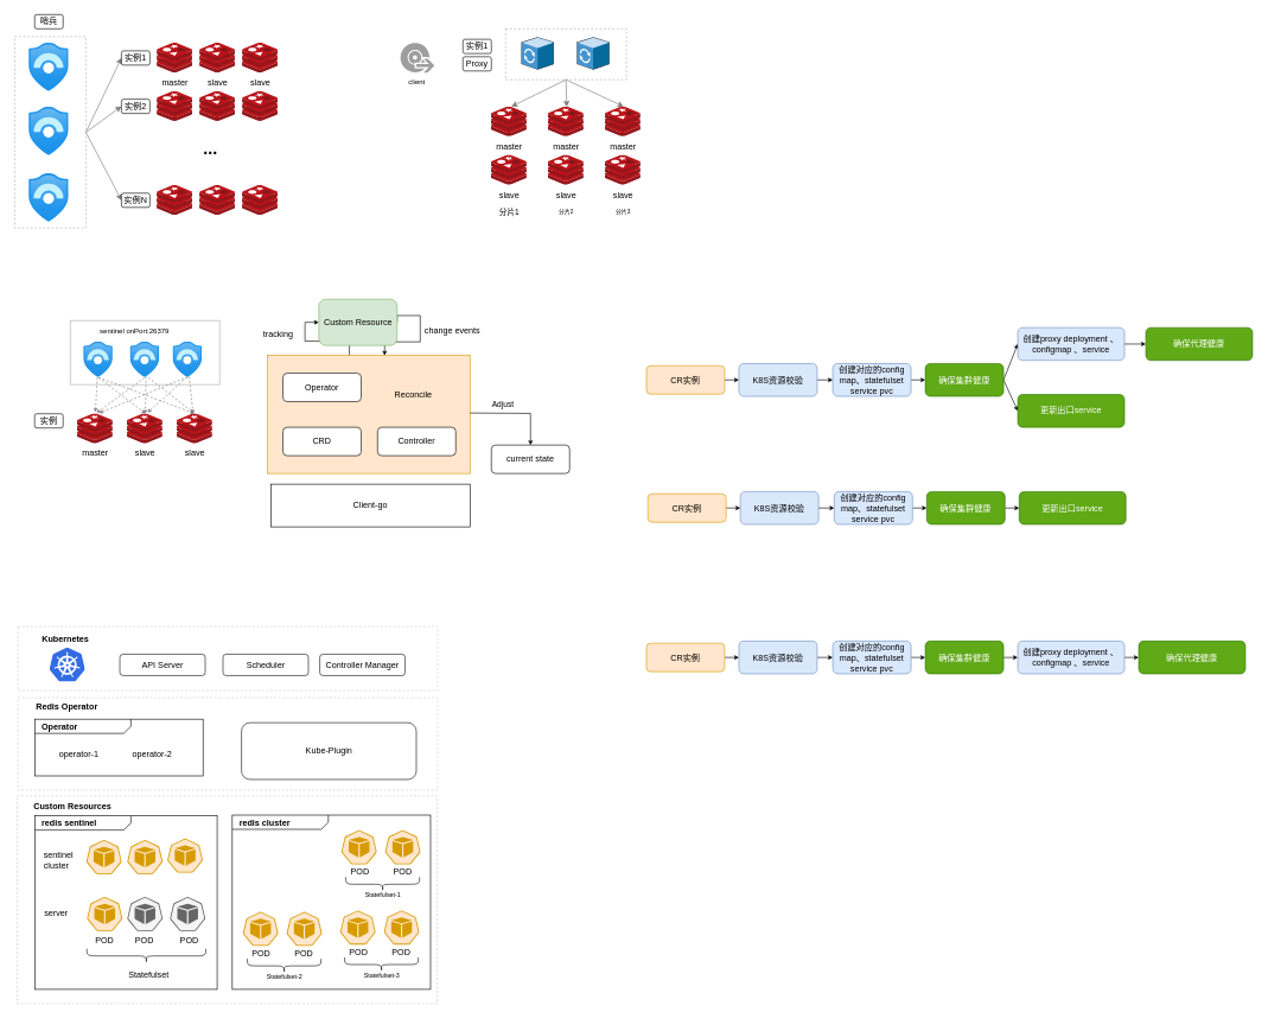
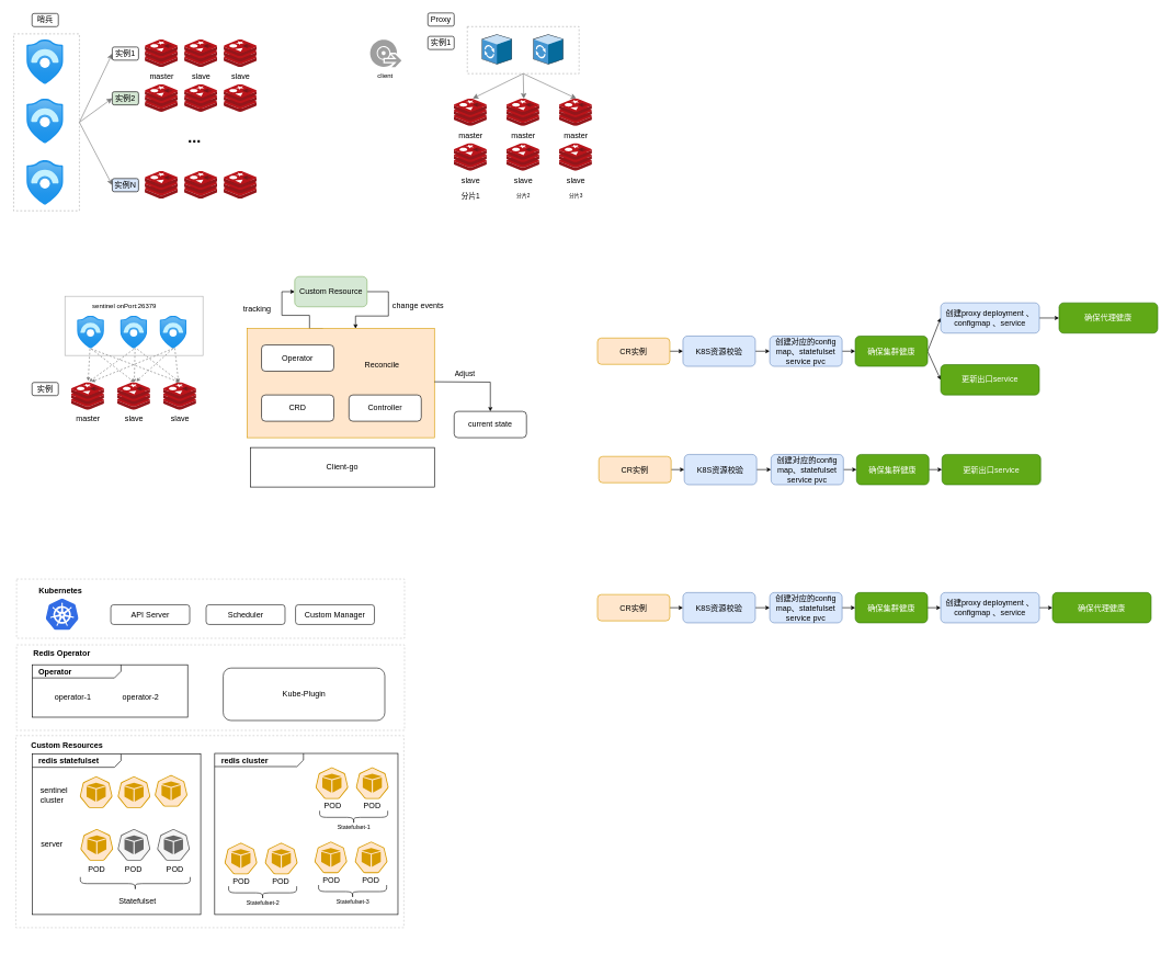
- <mxCell id="37" value="Proxy" style="rounded=1;whiteSpace=wrap;html=1;" parent="1" vertex="1"><mxGeometry x="650" y="79.25" width="40" height="20" as="geometry" /></mxCell>
+ <mxCell id="37" value="Proxy" style="rounded=1;whiteSpace=wrap;html=1;" parent="1" vertex="1"><mxGeometry x="650" y="19.25" width="40" height="20" as="geometry" /></mxCell>
- <mxCell id="23" value="实例2" style="rounded=1;whiteSpace=wrap;html=1;" parent="1" vertex="1"><mxGeometry x="170" y="139" width="40" height="20" as="geometry" /></mxCell>
+ <mxCell id="23" value="实例2" style="rounded=1;whiteSpace=wrap;html=1;fillColor=#d5e8d4;" parent="1" vertex="1"><mxGeometry x="170" y="139" width="40" height="20" as="geometry" /></mxCell>
- <mxCell id="27" value="实例N" style="rounded=1;whiteSpace=wrap;html=1;" parent="1" vertex="1"><mxGeometry x="170" y="271" width="40" height="20" as="geometry" /></mxCell>
+ <mxCell id="27" value="实例N" style="rounded=1;whiteSpace=wrap;html=1;fillColor=#dae8fc;" parent="1" vertex="1"><mxGeometry x="170" y="271" width="40" height="20" as="geometry" /></mxCell>
- <mxCell id="67" value="Custom Resource" style="rounded=1;whiteSpace=wrap;html=1;fillColor=#d5e8d4;strokeColor=#82b366;" parent="1" vertex="1"><mxGeometry x="447.5" y="420" width="110" height="65" as="geometry" /></mxCell>
+ <mxCell id="67" value="Custom Resource" style="rounded=1;whiteSpace=wrap;html=1;fillColor=#d5e8d4;strokeColor=#82b366;" parent="1" vertex="1"><mxGeometry x="447.5" y="420" width="110" height="46" as="geometry" /></mxCell>
- <mxCell id="116" value="Controller Manager" style="rounded=1;whiteSpace=wrap;html=1;strokeColor=#121212;" vertex="1" parent="1"><mxGeometry x="448.75" y="919" width="120" height="30" as="geometry" /></mxCell>
+ <mxCell id="116" value="Custom Manager" style="rounded=1;whiteSpace=wrap;html=1;strokeColor=#121212;" vertex="1" parent="1"><mxGeometry x="448.75" y="919" width="120" height="30" as="geometry" /></mxCell>
- <mxCell id="4" value="&lt;p style=&quot;margin: 0px ; margin-top: 4px ; margin-left: 10px ; text-align: left&quot;&gt;&lt;b&gt;redis sentinel&lt;/b&gt;&lt;/p&gt;" style="html=1;shape=mxgraph.sysml.package;align=left;spacingLeft=5;verticalAlign=top;spacingTop=-3;labelX=135;html=1;overflow=fill;" vertex="1" parent="1"><mxGeometry x="48.3" y="1146.13" width="256.2" height="243.87" as="geometry" /></mxCell>
+ <mxCell id="4" value="&lt;p style=&quot;margin: 0px ; margin-top: 4px ; margin-left: 10px ; text-align: left&quot;&gt;&lt;b&gt;redis statefulset&lt;/b&gt;&lt;/p&gt;" style="html=1;shape=mxgraph.sysml.package;align=left;spacingLeft=5;verticalAlign=top;spacingTop=-3;labelX=135;html=1;overflow=fill;" vertex="1" parent="1"><mxGeometry x="48.3" y="1146.13" width="256.2" height="243.87" as="geometry" /></mxCell>
